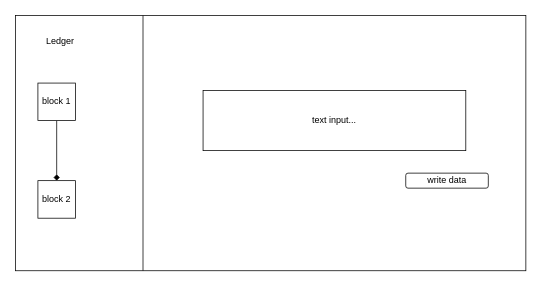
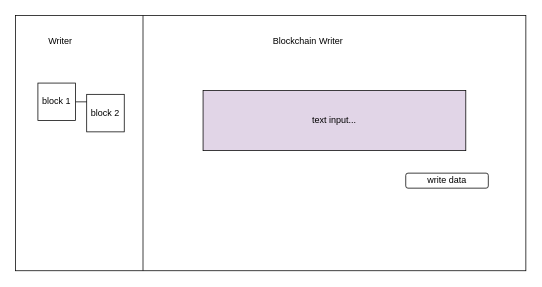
- <mxCell id="5" value="Ledger" style="text;html=1;strokeColor=none;fillColor=none;align=center;verticalAlign=middle;whiteSpace=wrap;rounded=0;" vertex="1" parent="1"><mxGeometry x="50" y="40" width="60" height="30" as="geometry" /></mxCell>
+ <mxCell id="5" value="Writer" style="text;html=1;strokeColor=none;fillColor=none;align=center;verticalAlign=middle;whiteSpace=wrap;rounded=0;" vertex="1" parent="1"><mxGeometry x="50" y="40" width="60" height="30" as="geometry" /></mxCell>
+ <mxCell id="3" value="Blockchain Writer" style="text;html=1;strokeColor=none;fillColor=none;align=center;verticalAlign=middle;whiteSpace=wrap;rounded=0;" vertex="1" parent="1"><mxGeometry x="310" y="40" width="200" height="30" as="geometry" /></mxCell>
- <mxCell id="9" value="text input..." style="rounded=0;whiteSpace=wrap;html=1;" vertex="1" parent="1"><mxGeometry x="270" y="120" width="350" height="80" as="geometry" /></mxCell>
+ <mxCell id="9" value="text input..." style="rounded=0;whiteSpace=wrap;html=1;fillColor=#e1d5e7;" vertex="1" parent="1"><mxGeometry x="270" y="120" width="350" height="80" as="geometry" /></mxCell>
- <mxCell id="8" value="block 2" style="whiteSpace=wrap;html=1;aspect=fixed;" vertex="1" parent="1"><mxGeometry x="50" y="240" width="50" height="50" as="geometry" /></mxCell>
+ <mxCell id="8" value="block 2" style="whiteSpace=wrap;html=1;aspect=fixed;" vertex="1" parent="1"><mxGeometry x="115" y="125" width="50" height="50" as="geometry" /></mxCell>
